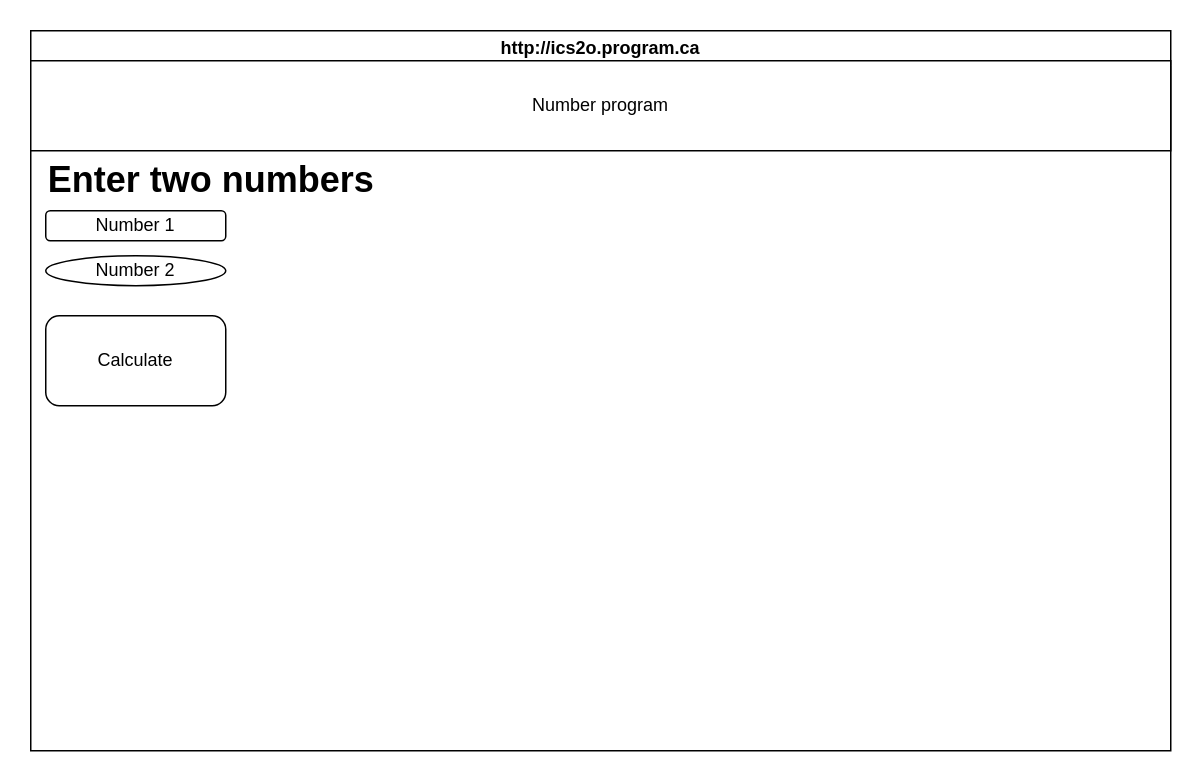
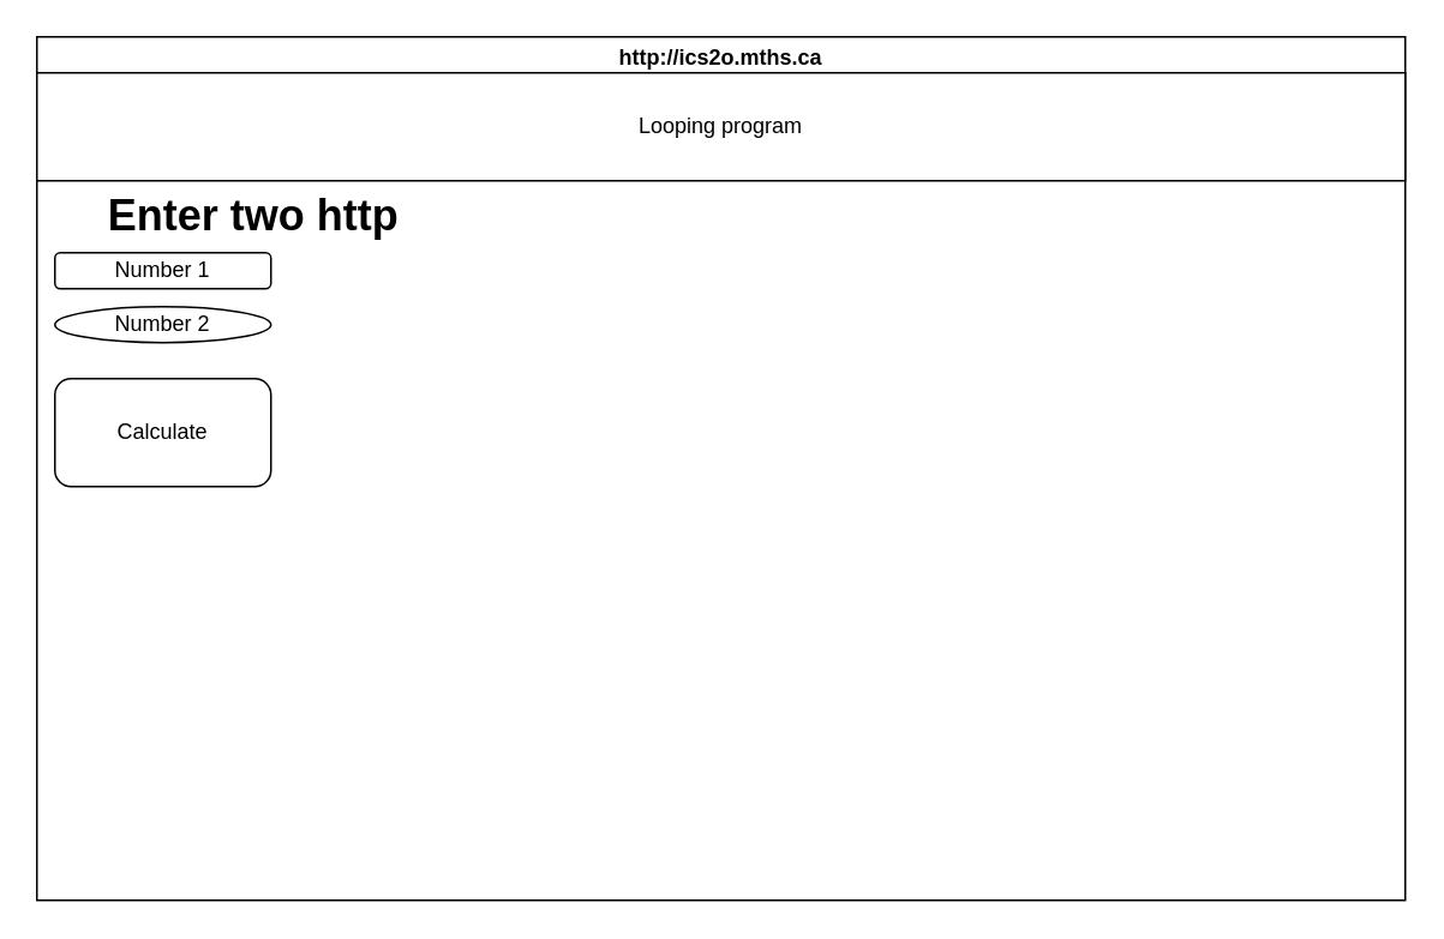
- <mxCell id="2" value="http://ics2o.program.ca" style="swimlane;whiteSpace=wrap;html=1;" parent="1" vertex="1"><mxGeometry x="20" y="20" width="760" height="480" as="geometry" /></mxCell>
+ <mxCell id="2" value="http://ics2o.mths.ca" style="swimlane;whiteSpace=wrap;html=1;" parent="1" vertex="1"><mxGeometry x="20" y="20" width="760" height="480" as="geometry" /></mxCell>
- <mxCell id="7" value="Number program" style="rounded=0;whiteSpace=wrap;html=1;" vertex="1" parent="1"><mxGeometry x="20" y="40" width="760" height="60" as="geometry" /></mxCell>
+ <mxCell id="7" value="Looping program" style="rounded=0;whiteSpace=wrap;html=1;" vertex="1" parent="1"><mxGeometry x="20" y="40" width="760" height="60" as="geometry" /></mxCell>
- <mxCell id="3" value="Enter two numbers" style="text;strokeColor=none;fillColor=none;html=1;fontSize=24;fontStyle=1;verticalAlign=middle;align=center;" vertex="1" parent="2"><mxGeometry x="70" y="80" width="100" height="40" as="geometry" /></mxCell>
+ <mxCell id="3" value="Enter two http" style="text;strokeColor=none;fillColor=none;html=1;fontSize=24;fontStyle=1;verticalAlign=middle;align=center;" vertex="1" parent="2"><mxGeometry x="70" y="80" width="100" height="40" as="geometry" /></mxCell>
